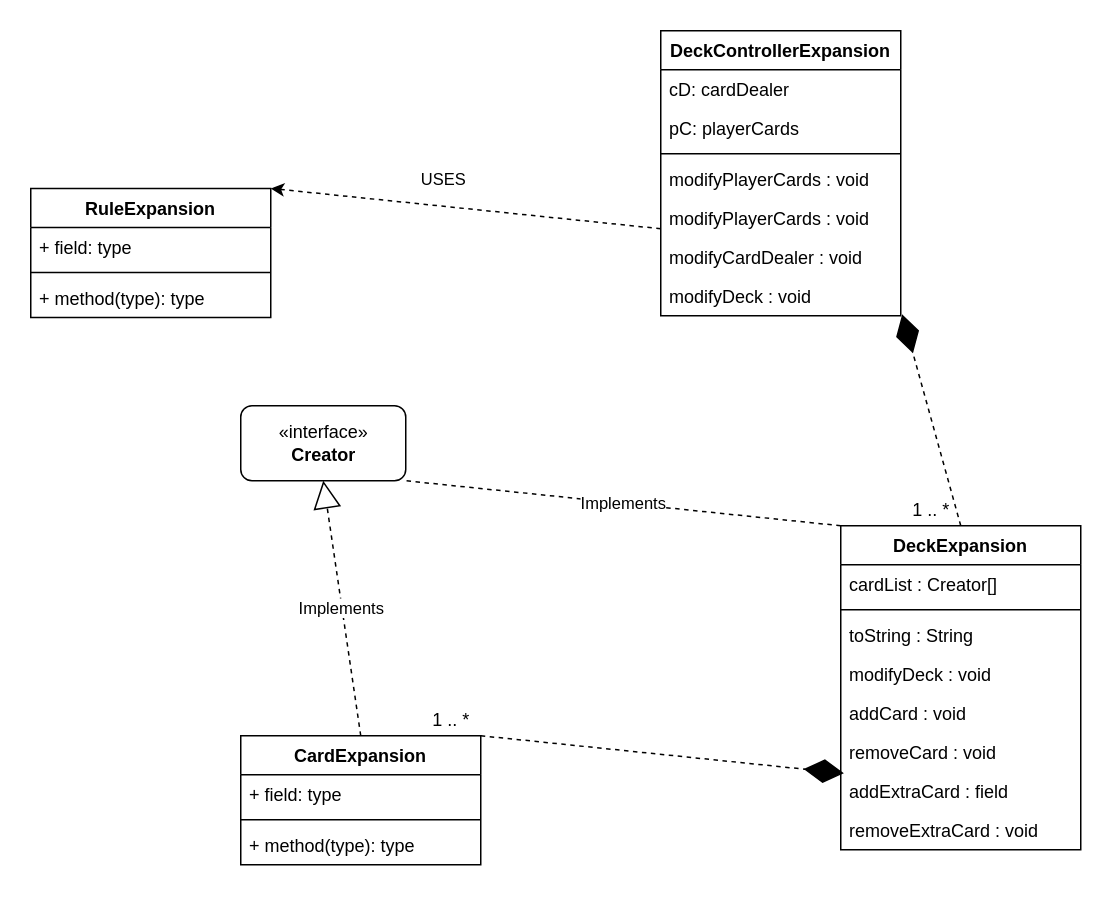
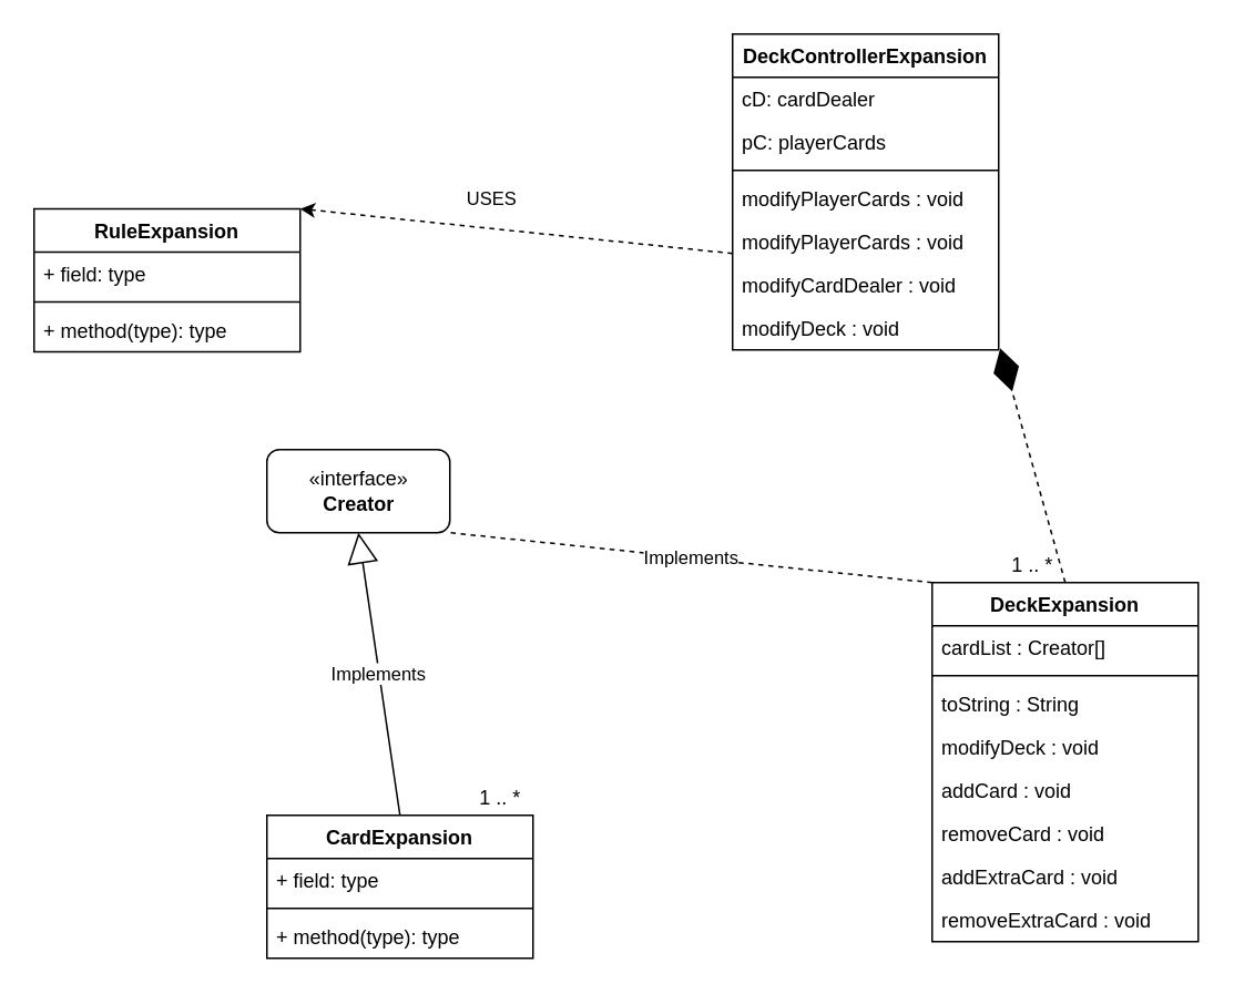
- <mxCell id="34" value="Implements" style="endArrow=block;endSize=16;endFill=0;html=1;dashed=1;strokeWidth=1;exitX=0.5;exitY=0;exitDx=0;exitDy=0;entryX=0.5;entryY=1;entryDx=0;entryDy=0;" edge="1" parent="1" source="25" target="33"><mxGeometry width="160" relative="1" as="geometry"><mxPoint x="290" y="340" as="sourcePoint" /><mxPoint x="450" y="340" as="targetPoint" /></mxGeometry></mxCell>
+ <mxCell id="34" value="Implements" style="endArrow=block;endSize=16;endFill=0;html=1;dashed=0;strokeWidth=1;exitX=0.5;exitY=0;exitDx=0;exitDy=0;entryX=0.5;entryY=1;entryDx=0;entryDy=0;" edge="1" parent="1" source="25" target="33"><mxGeometry width="160" relative="1" as="geometry"><mxPoint x="290" y="340" as="sourcePoint" /><mxPoint x="450" y="340" as="targetPoint" /></mxGeometry></mxCell>
- <mxCell id="29" value="" style="endArrow=diamondThin;endFill=1;endSize=24;html=1;dashed=1;strokeWidth=1;exitX=1;exitY=0;exitDx=0;exitDy=0;entryX=0.013;entryY=1.038;entryDx=0;entryDy=0;entryPerimeter=0;" edge="1" parent="1" source="25" target="8"><mxGeometry width="160" relative="1" as="geometry"><mxPoint x="290" y="240" as="sourcePoint" /><mxPoint x="450" y="240" as="targetPoint" /></mxGeometry></mxCell>
- <mxCell id="9" value="addExtraCard : field" style="text;strokeColor=none;fillColor=none;align=left;verticalAlign=top;spacingLeft=4;spacingRight=4;overflow=hidden;rotatable=0;points=[[0,0.5],[1,0.5]];portConstraint=eastwest;" vertex="1" parent="2"><mxGeometry y="164" width="160" height="26" as="geometry" /></mxCell>
+ <mxCell id="9" value="addExtraCard : void" style="text;strokeColor=none;fillColor=none;align=left;verticalAlign=top;spacingLeft=4;spacingRight=4;overflow=hidden;rotatable=0;points=[[0,0.5],[1,0.5]];portConstraint=eastwest;" vertex="1" parent="2"><mxGeometry y="164" width="160" height="26" as="geometry" /></mxCell>
